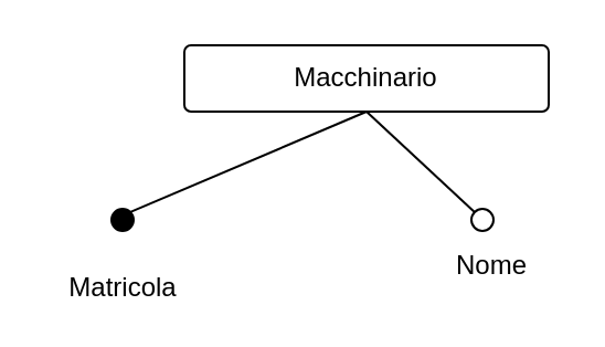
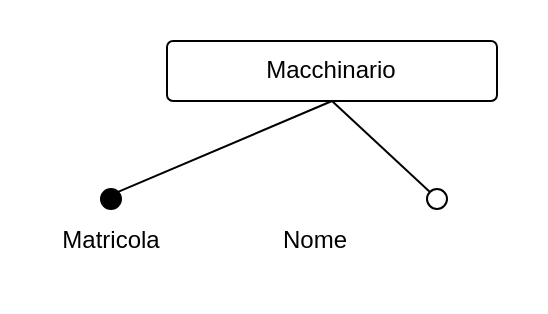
- <mxCell id="5" value="Nome" style="text;html=1;align=center;verticalAlign=middle;resizable=0;points=[];autosize=1;strokeColor=none;fillColor=none;" parent="1" vertex="1"><mxGeometry x="192" y="105" width="60" height="30" as="geometry" /></mxCell>
+ <mxCell id="5" value="Nome" style="text;html=1;align=center;verticalAlign=middle;resizable=0;points=[];autosize=1;strokeColor=none;fillColor=none;" parent="1" vertex="1"><mxGeometry x="127" y="105" width="60" height="30" as="geometry" /></mxCell>
- <mxCell id="4" value="Matricola" style="text;html=1;align=center;verticalAlign=middle;resizable=0;points=[];autosize=1;strokeColor=none;fillColor=none;" parent="1" vertex="1"><mxGeometry x="20" y="115" width="70" height="30" as="geometry" /></mxCell>
+ <mxCell id="4" value="Matricola" style="text;html=1;align=center;verticalAlign=middle;resizable=0;points=[];autosize=1;strokeColor=none;fillColor=none;" parent="1" vertex="1"><mxGeometry x="20" y="105" width="70" height="30" as="geometry" /></mxCell>
